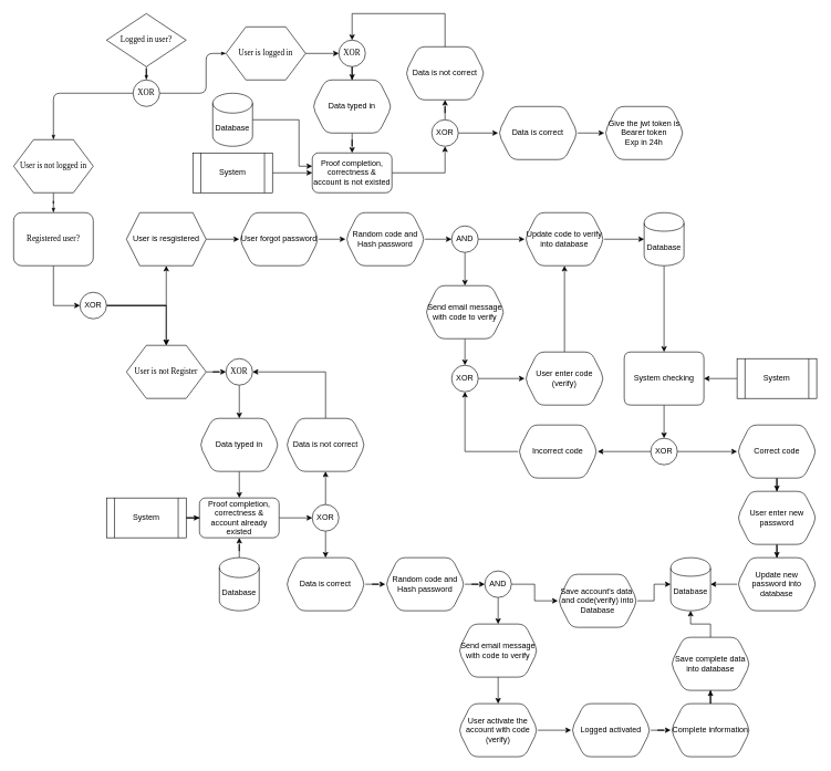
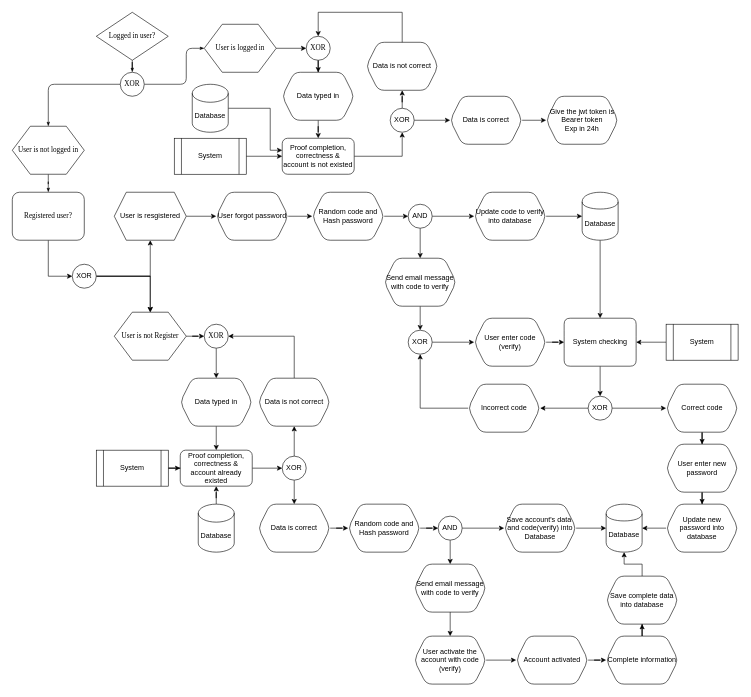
- <mxCell id="63" value="" style="edgeStyle=orthogonalEdgeStyle;rounded=0;orthogonalLoop=1;jettySize=auto;html=1;" parent="1" source="64" target="60" edge="1"><mxGeometry relative="1" as="geometry" /></mxCell>
+ <mxCell id="63" value="" style="edgeStyle=orthogonalEdgeStyle;rounded=0;orthogonalLoop=1;jettySize=auto;html=1;" parent="1" source="64" target="66" edge="1"><mxGeometry relative="1" as="geometry" /></mxCell>
- <mxCell id="43" value="Save account's data&amp;nbsp; and code(verify) into Database " style="shape=hexagon;perimeter=hexagonPerimeter2;whiteSpace=wrap;html=1;fixedSize=1;rounded=1;" parent="1" vertex="1"><mxGeometry x="840" y="865" width="120" height="80" as="geometry" /></mxCell>
+ <mxCell id="43" value="Save account's data&amp;nbsp; and code(verify) into Database " style="shape=hexagon;perimeter=hexagonPerimeter2;whiteSpace=wrap;html=1;fixedSize=1;rounded=1;" parent="1" vertex="1"><mxGeometry x="840" y="840" width="120" height="80" as="geometry" /></mxCell>
- <mxCell id="49" value="Logged activated" style="shape=hexagon;perimeter=hexagonPerimeter2;whiteSpace=wrap;html=1;fixedSize=1;rounded=1;" parent="1" vertex="1"><mxGeometry x="860" y="1060" width="120" height="80" as="geometry" /></mxCell>
+ <mxCell id="49" value="Account activated" style="shape=hexagon;perimeter=hexagonPerimeter2;whiteSpace=wrap;html=1;fixedSize=1;rounded=1;" parent="1" vertex="1"><mxGeometry x="860" y="1060" width="120" height="80" as="geometry" /></mxCell>
